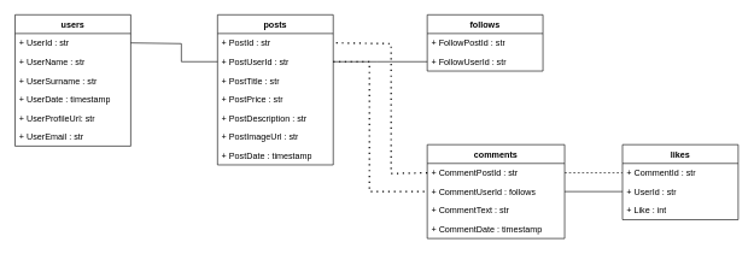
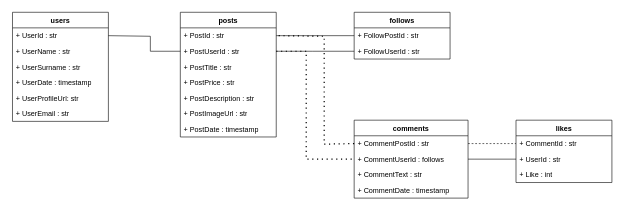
+ <mxCell id="33" value="" style="endArrow=none;html=1;rounded=0;exitX=1;exitY=0.5;exitDx=0;exitDy=0;entryX=0;entryY=0.5;entryDx=0;entryDy=0;" parent="1" source="10" target="18" edge="1"><mxGeometry width="50" height="50" relative="1" as="geometry"><mxPoint x="480" y="100" as="sourcePoint" /><mxPoint x="520" y="240" as="targetPoint" /><Array as="points" /></mxGeometry></mxCell>
